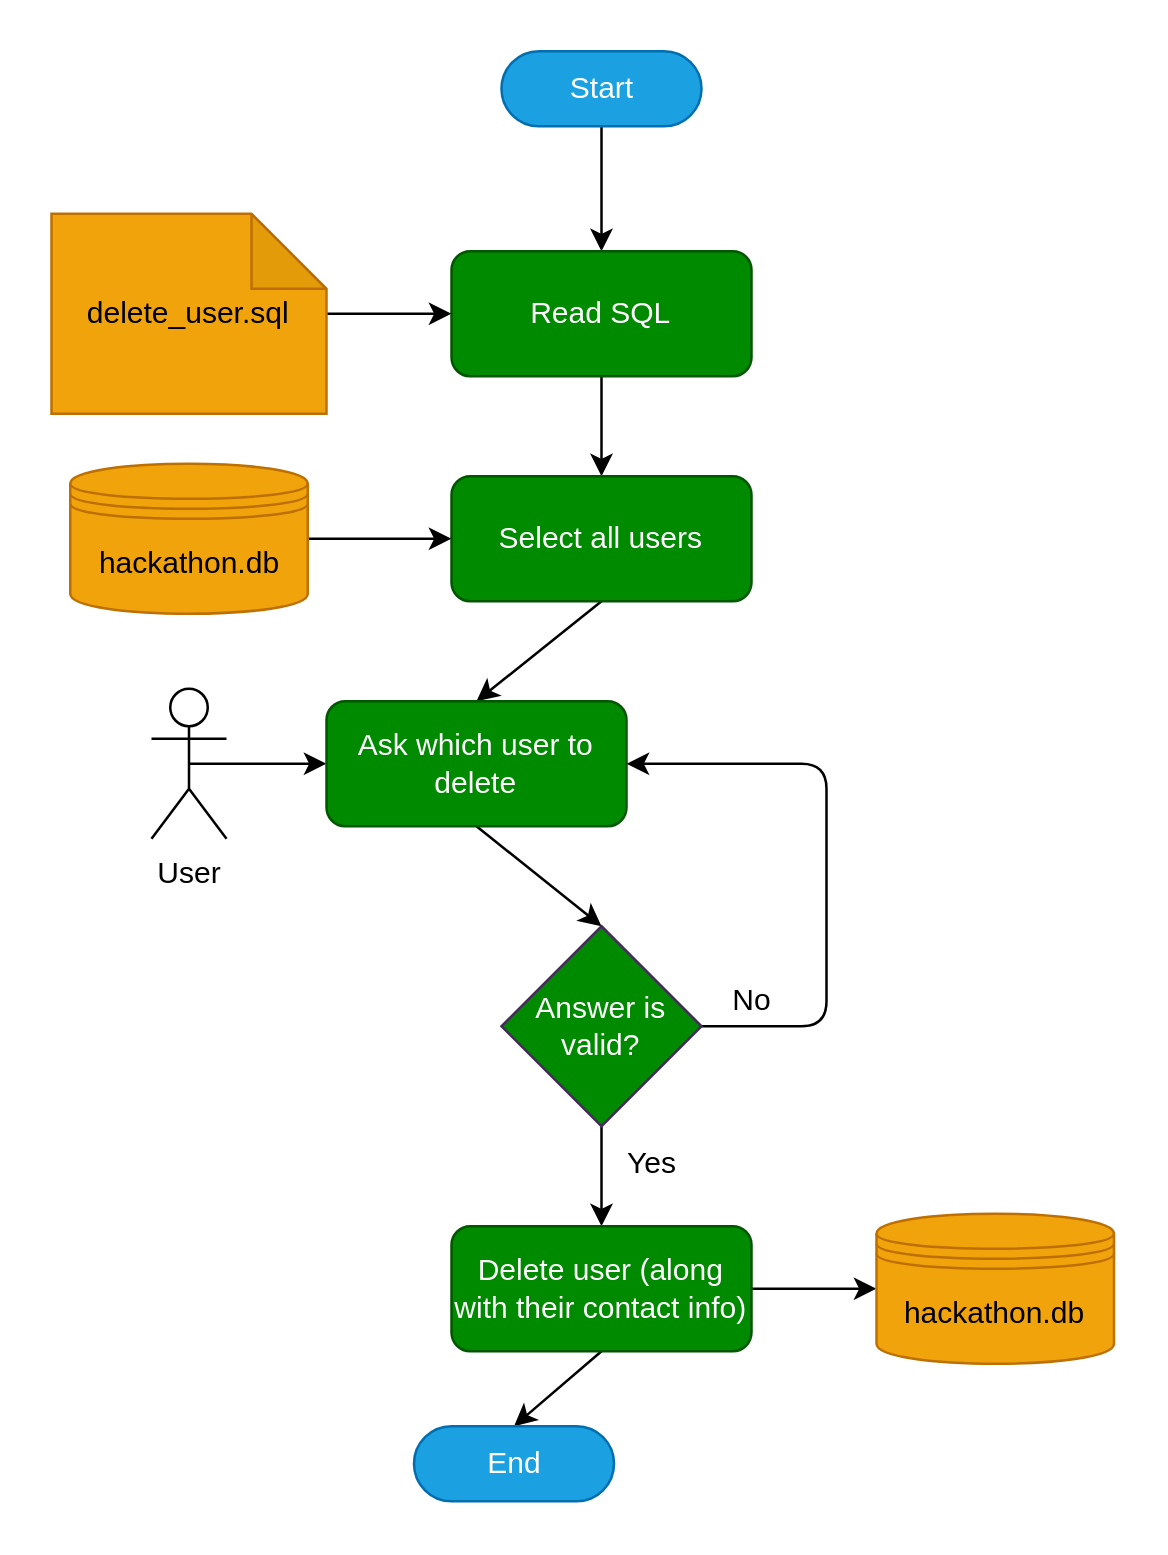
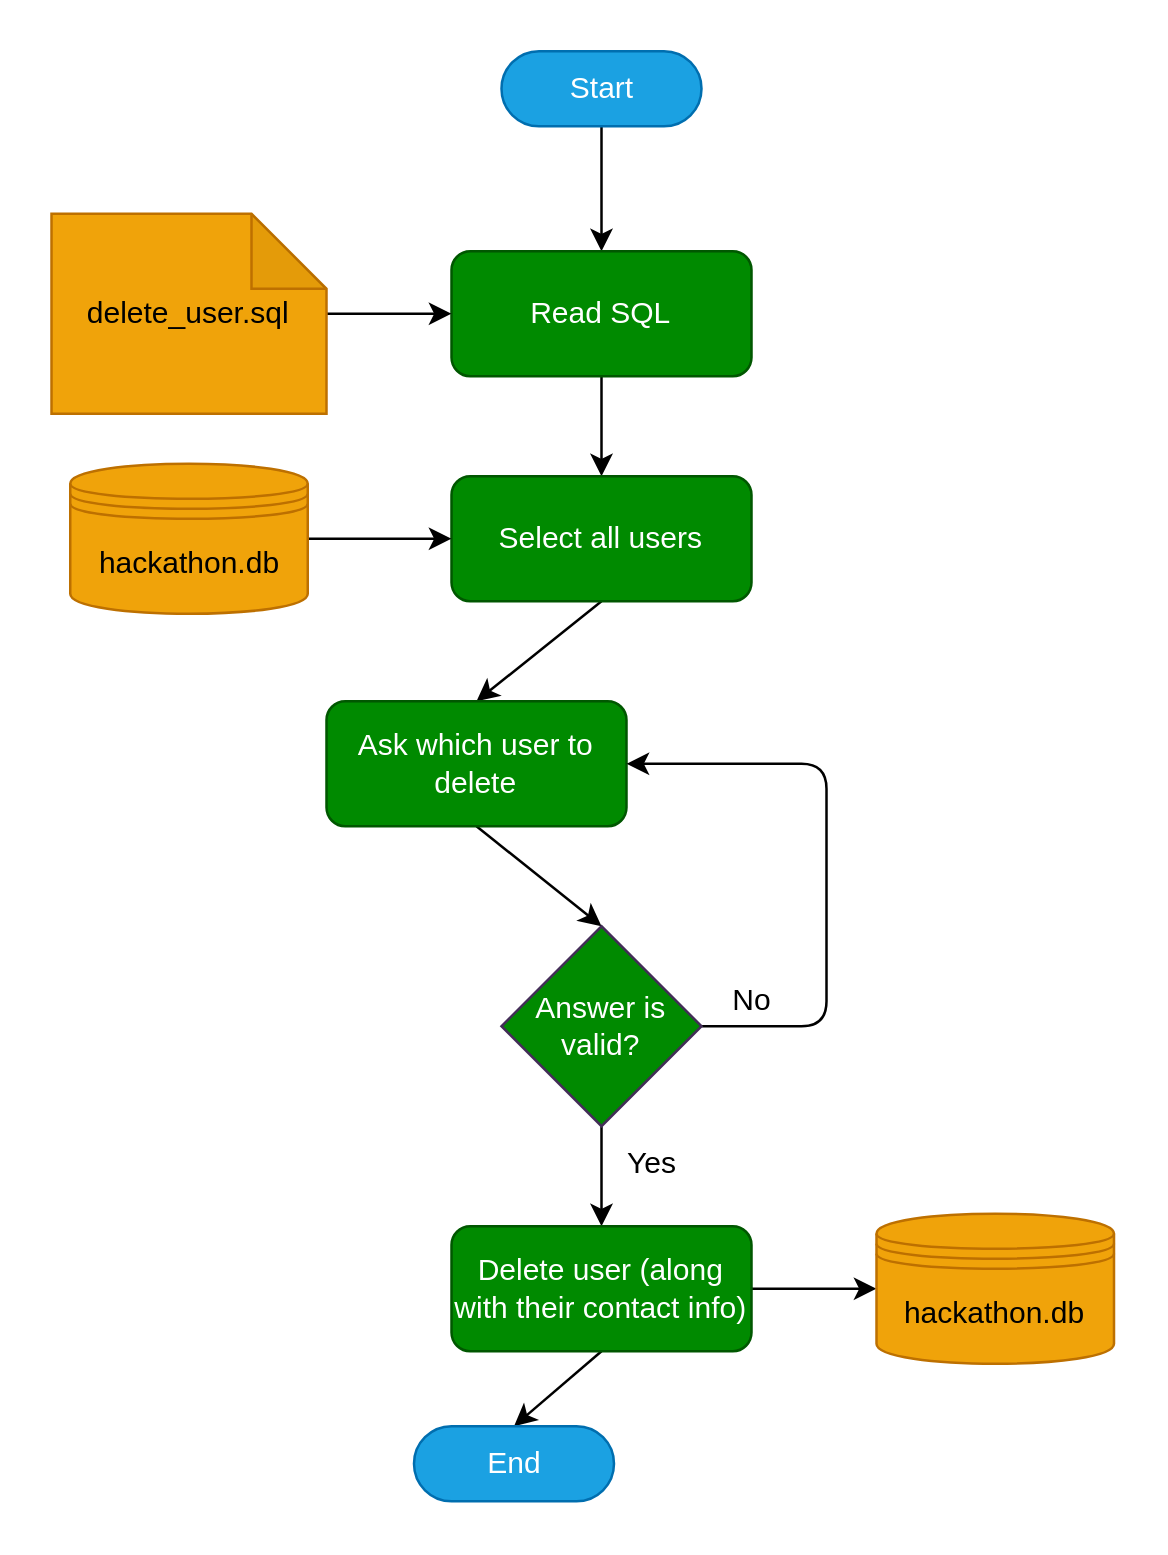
- <mxCell id="9" value="User" style="shape=umlActor;verticalLabelPosition=bottom;verticalAlign=top;html=1;" parent="1" vertex="1"><mxGeometry x="60" y="275" width="30" height="60" as="geometry" /></mxCell>
- <mxCell id="8" style="edgeStyle=none;html=1;exitX=0.5;exitY=0.5;exitDx=0;exitDy=0;exitPerimeter=0;entryX=0;entryY=0.5;entryDx=0;entryDy=0;endArrow=classic;endFill=1;" parent="1" source="9" target="13" edge="1"><mxGeometry relative="1" as="geometry" /></mxCell>
